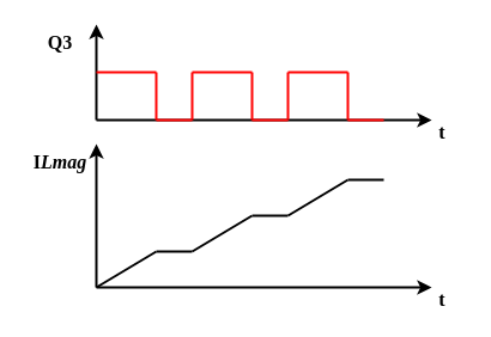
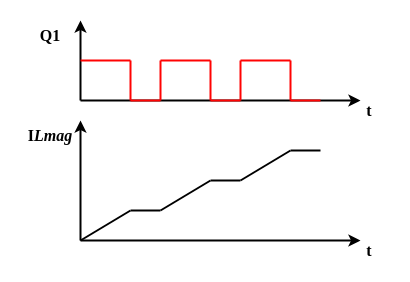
- <mxCell id="5" value="&lt;font face=&quot;Times New Roman&quot;&gt;&lt;span style=&quot;font-size: 16px;&quot;&gt;&lt;b&gt;Q3&lt;/b&gt;&lt;/span&gt;&lt;/font&gt;" style="text;html=1;strokeColor=none;fillColor=none;align=center;verticalAlign=middle;whiteSpace=wrap;rounded=0;" vertex="1" parent="1"><mxGeometry x="20" y="20" width="60" height="30" as="geometry" /></mxCell>
+ <mxCell id="5" value="&lt;font face=&quot;Times New Roman&quot;&gt;&lt;span style=&quot;font-size: 16px;&quot;&gt;&lt;b&gt;Q1&lt;/b&gt;&lt;/span&gt;&lt;/font&gt;" style="text;html=1;strokeColor=none;fillColor=none;align=center;verticalAlign=middle;whiteSpace=wrap;rounded=0;" vertex="1" parent="1"><mxGeometry x="20" y="20" width="60" height="30" as="geometry" /></mxCell>
